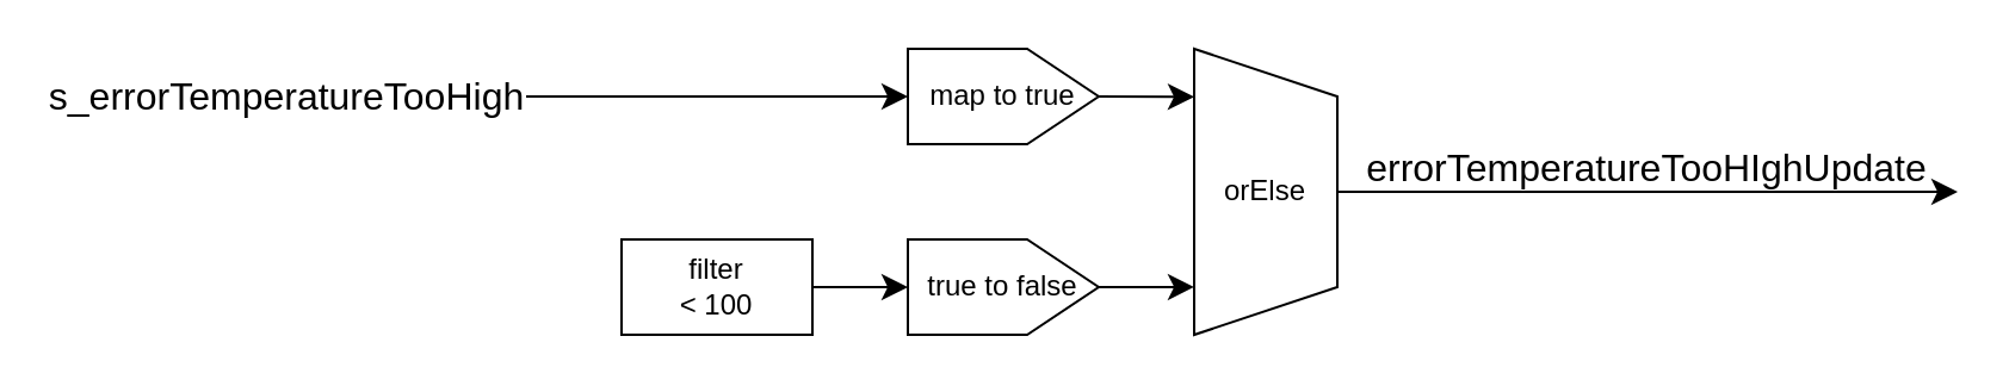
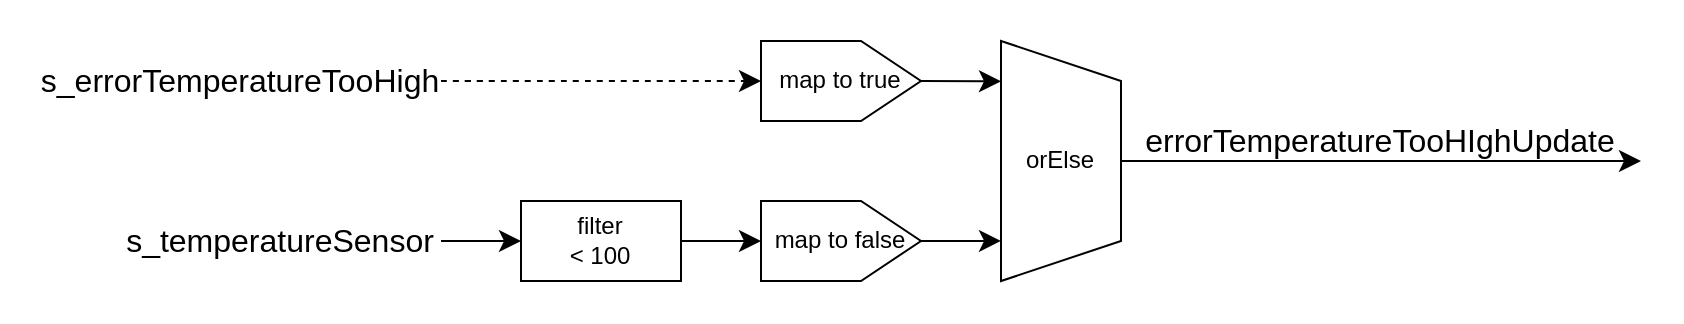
- <mxCell id="2" style="edgeStyle=none;curved=1;rounded=0;orthogonalLoop=1;jettySize=auto;html=1;entryX=0.5;entryY=0;entryDx=0;entryDy=0;fontSize=12;startSize=8;endSize=8;" edge="1" parent="1" source="3" target="6"><mxGeometry relative="1" as="geometry" /></mxCell>
+ <mxCell id="2" style="edgeStyle=none;curved=1;rounded=0;orthogonalLoop=1;jettySize=auto;html=1;entryX=0.5;entryY=0;entryDx=0;entryDy=0;fontSize=12;startSize=8;endSize=8;dashed=1;" edge="1" parent="1" source="3" target="6"><mxGeometry relative="1" as="geometry" /></mxCell>
+ <mxCell id="5" value="s_temperatureSensor" style="text;html=1;align=center;verticalAlign=middle;whiteSpace=wrap;rounded=0;fontSize=16;" vertex="1" parent="1"><mxGeometry y="110" width="160" height="20" as="geometry" x="60" /></mxCell>
+ <mxCell id="4" style="edgeStyle=none;curved=1;rounded=0;orthogonalLoop=1;jettySize=auto;html=1;entryX=0;entryY=0.5;entryDx=0;entryDy=0;fontSize=12;startSize=8;endSize=8;" edge="1" parent="1" source="5" target="9"><mxGeometry relative="1" as="geometry" /></mxCell>
- <mxCell id="7" value="true to false" style="shape=offPageConnector;whiteSpace=wrap;html=1;direction=north;" vertex="1" parent="1"><mxGeometry x="380" y="100" width="80" height="40" as="geometry" /></mxCell>
+ <mxCell id="7" value="map to false" style="shape=offPageConnector;whiteSpace=wrap;html=1;direction=north;" vertex="1" parent="1"><mxGeometry x="380" y="100" width="80" height="40" as="geometry" /></mxCell>
